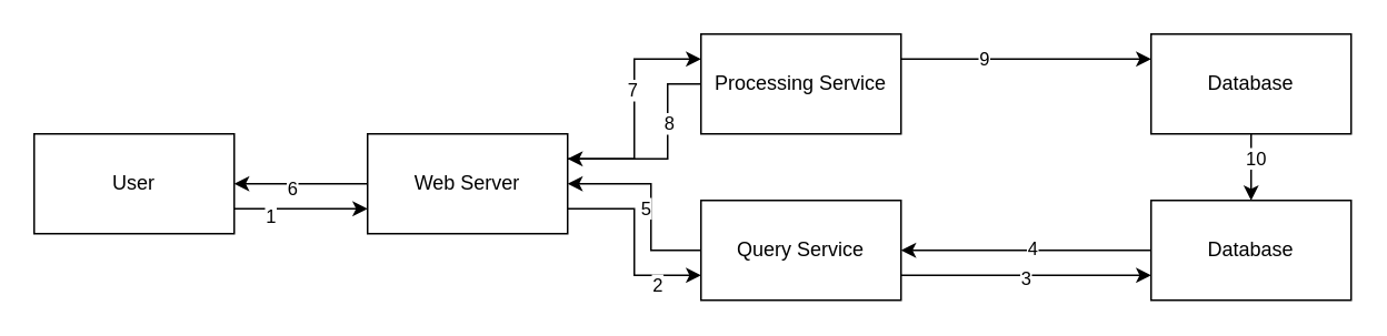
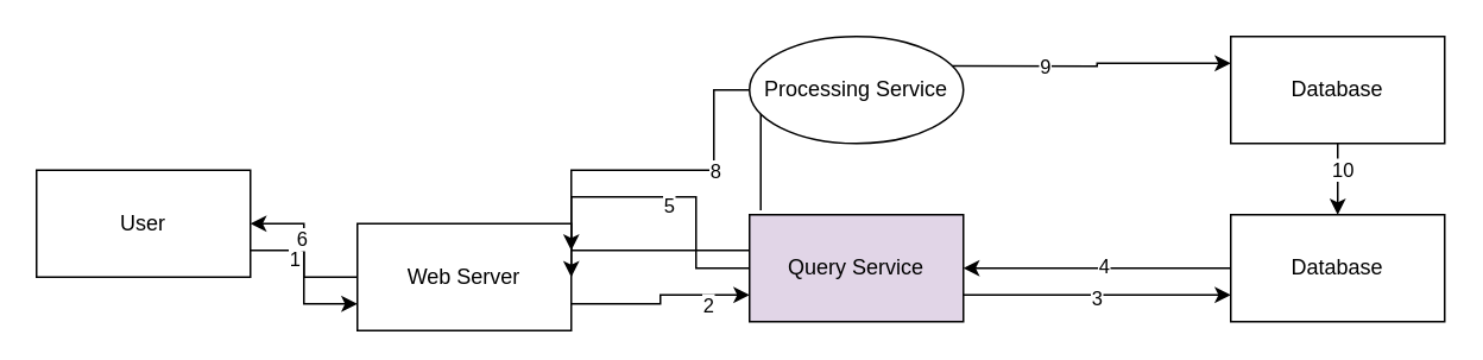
- <mxCell id="16" value="Processing Service" style="rounded=0;whiteSpace=wrap;html=1;" vertex="1" parent="1"><mxGeometry x="420" y="20" width="120" height="60" as="geometry" /></mxCell>
+ <mxCell id="16" value="Processing Service" style="ellipse;whiteSpace=wrap;html=1;" vertex="1" parent="1"><mxGeometry x="420" y="20" width="120" height="60" as="geometry" /></mxCell>
- <mxCell id="4" value="User" style="rounded=0;whiteSpace=wrap;html=1;" vertex="1" parent="1"><mxGeometry x="20" y="80" width="120" height="60" as="geometry" /></mxCell>
+ <mxCell id="4" value="User" style="rounded=0;whiteSpace=wrap;html=1;" vertex="1" parent="1"><mxGeometry x="20" y="95" width="120" height="60" as="geometry" /></mxCell>
- <mxCell id="11" value="Web Server" style="rounded=0;whiteSpace=wrap;html=1;" vertex="1" parent="1"><mxGeometry x="220" y="80" width="120" height="60" as="geometry" /></mxCell>
+ <mxCell id="11" value="Web Server" style="rounded=0;whiteSpace=wrap;html=1;" vertex="1" parent="1"><mxGeometry x="200" y="125" width="120" height="60" as="geometry" /></mxCell>
- <mxCell id="21" value="Query Service" style="rounded=0;whiteSpace=wrap;html=1;" vertex="1" parent="1"><mxGeometry x="420" y="120" width="120" height="60" as="geometry" /></mxCell>
+ <mxCell id="21" value="Query Service" style="rounded=0;whiteSpace=wrap;html=1;fillColor=#e1d5e7;" vertex="1" parent="1"><mxGeometry x="420" y="120" width="120" height="60" as="geometry" /></mxCell>
